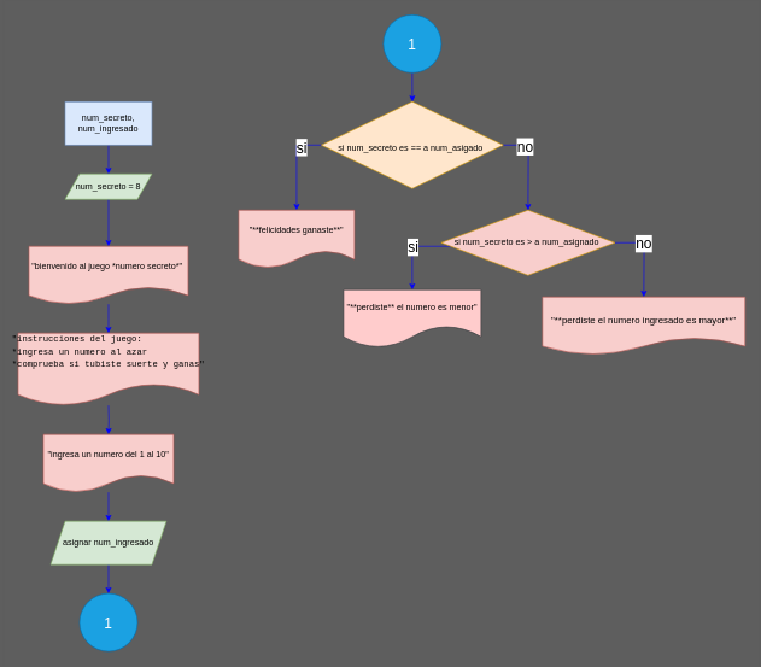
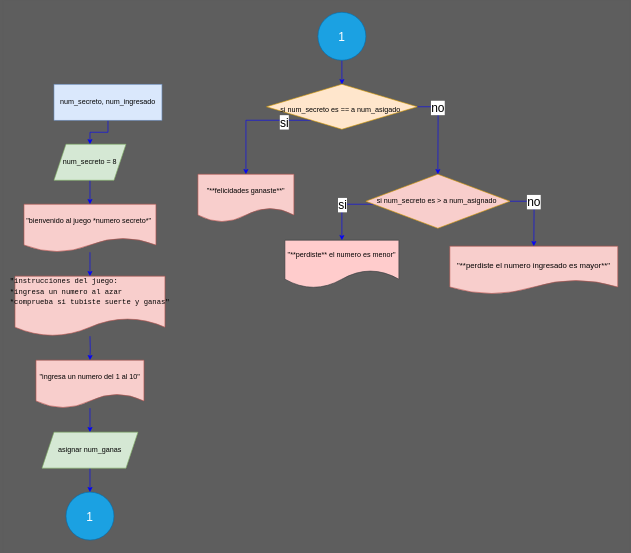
- <mxCell id="3" value="num_secreto, num_ingresado" style="rounded=0;whiteSpace=wrap;html=1;fillColor=#dae8fc;strokeColor=#6c8ebf;" vertex="1" parent="1"><mxGeometry x="85" y="140" width="120" height="60" as="geometry" /></mxCell>
+ <mxCell id="3" value="num_secreto, num_ingresado" style="rounded=0;whiteSpace=wrap;html=1;fillColor=#dae8fc;strokeColor=#6c8ebf;" vertex="1" parent="1"><mxGeometry x="85" y="140" width="180" height="60" as="geometry" /></mxCell>
- <mxCell id="21" value="&lt;font style=&quot;font-size: 12px;&quot;&gt;si num_secreto es == a num_asigado&amp;nbsp;&lt;/font&gt;" style="rhombus;whiteSpace=wrap;html=1;fontSize=20;fillColor=#ffe6cc;strokeColor=#d79b00;" vertex="1" parent="1"><mxGeometry x="439.38" y="140" width="251.25" height="120" as="geometry" /></mxCell>
+ <mxCell id="21" value="&lt;font style=&quot;font-size: 12px;&quot;&gt;si num_secreto es == a num_asigado&amp;nbsp;&lt;/font&gt;" style="rhombus;whiteSpace=wrap;html=1;fontSize=20;fillColor=#ffe6cc;strokeColor=#d79b00;" vertex="1" parent="1"><mxGeometry x="439.38" y="140" width="251.25" height="75" as="geometry" /></mxCell>
- <mxCell id="5" value="num_secreto = 8" style="shape=parallelogram;perimeter=parallelogramPerimeter;whiteSpace=wrap;html=1;fixedSize=1;fillColor=#d5e8d4;strokeColor=#82b366;" vertex="1" parent="1"><mxGeometry x="85" y="240" width="120" height="35" as="geometry" /></mxCell>
+ <mxCell id="5" value="num_secreto = 8" style="shape=parallelogram;perimeter=parallelogramPerimeter;whiteSpace=wrap;html=1;fixedSize=1;fillColor=#d5e8d4;strokeColor=#82b366;" vertex="1" parent="1"><mxGeometry x="85" y="240" width="120" height="60" as="geometry" /></mxCell>
- <mxCell id="13" value="asignar num_ingresado" style="shape=parallelogram;perimeter=parallelogramPerimeter;whiteSpace=wrap;html=1;fixedSize=1;fontSize=12;fillColor=#d5e8d4;strokeColor=#82b366;" vertex="1" parent="1"><mxGeometry x="65" y="720" width="160" height="60" as="geometry" /></mxCell>
+ <mxCell id="13" value="asignar num_ganas" style="shape=parallelogram;perimeter=parallelogramPerimeter;whiteSpace=wrap;html=1;fixedSize=1;fontSize=12;fillColor=#d5e8d4;strokeColor=#82b366;" vertex="1" parent="1"><mxGeometry x="65" y="720" width="160" height="60" as="geometry" /></mxCell>
